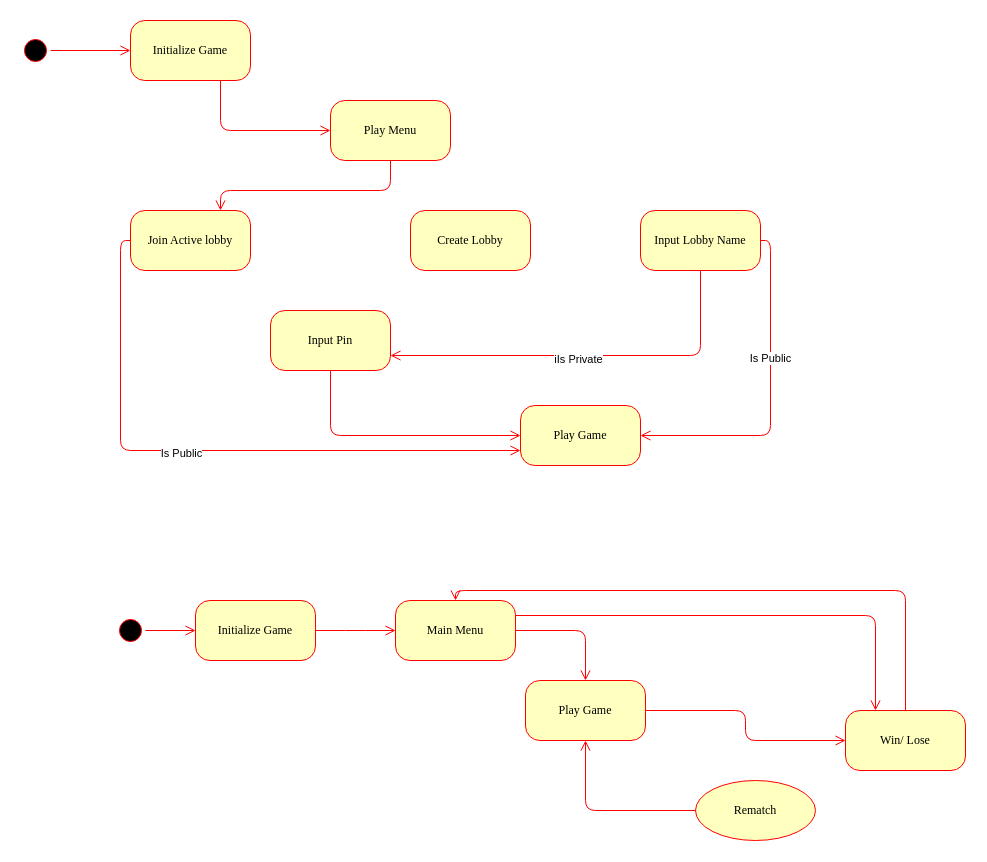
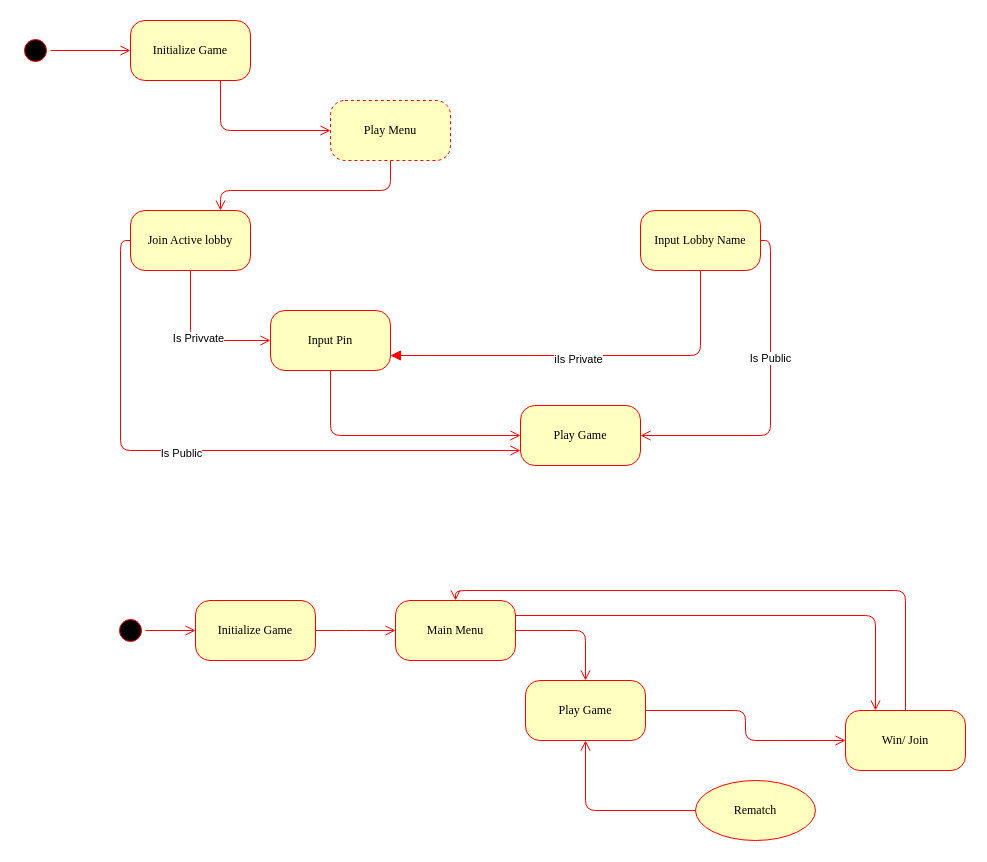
- <mxCell id="14" value="Play Menu" style="rounded=1;whiteSpace=wrap;html=1;arcSize=24;fillColor=#ffffc0;strokeColor=#ff0000;shadow=0;comic=0;labelBackgroundColor=none;fontFamily=Verdana;fontSize=12;fontColor=#000000;align=center;" vertex="1" parent="1"><mxGeometry x="330" y="100" width="120" height="60" as="geometry" /></mxCell>
+ <mxCell id="14" value="Play Menu" style="rounded=1;whiteSpace=wrap;html=1;arcSize=24;fillColor=#ffffc0;strokeColor=#ff0000;shadow=0;comic=0;labelBackgroundColor=none;fontFamily=Verdana;fontSize=12;fontColor=#000000;align=center;dashed=1;" vertex="1" parent="1"><mxGeometry x="330" y="100" width="120" height="60" as="geometry" /></mxCell>
- <mxCell id="16" value="Create Lobby" style="rounded=1;whiteSpace=wrap;html=1;arcSize=24;fillColor=#ffffc0;strokeColor=#ff0000;shadow=0;comic=0;labelBackgroundColor=none;fontFamily=Verdana;fontSize=12;fontColor=#000000;align=center;" vertex="1" parent="1"><mxGeometry x="410" y="210" width="120" height="60" as="geometry" /></mxCell>
+ <mxCell id="20" style="edgeStyle=orthogonalEdgeStyle;html=1;labelBackgroundColor=none;endArrow=open;endSize=8;strokeColor=#ff0000;fontFamily=Verdana;fontSize=12;align=left;exitX=0.5;exitY=1;exitDx=0;exitDy=0;entryX=0;entryY=0.5;entryDx=0;entryDy=0;" edge="1" parent="1" source="12" target="15"><mxGeometry relative="1" as="geometry"><mxPoint x="179.73" y="305" as="sourcePoint" /><mxPoint x="199.73" y="385" as="targetPoint" /></mxGeometry></mxCell>
+ <mxCell id="21" value="Is Privvate" style="edgeLabel;html=1;align=center;verticalAlign=middle;resizable=0;points=[];" vertex="1" connectable="0" parent="20"><mxGeometry x="0.025" y="3" relative="1" as="geometry"><mxPoint as="offset" /></mxGeometry></mxCell>
- <mxCell id="30" style="edgeStyle=orthogonalEdgeStyle;html=1;labelBackgroundColor=none;endArrow=open;endSize=8;strokeColor=#ff0000;fontFamily=Verdana;fontSize=12;align=left;exitX=0.5;exitY=1;exitDx=0;exitDy=0;entryX=1;entryY=0.75;entryDx=0;entryDy=0;" edge="1" parent="1" source="22" target="15"><mxGeometry relative="1" as="geometry"><mxPoint x="680" y="308" as="sourcePoint" /><mxPoint x="560" y="503" as="targetPoint" /></mxGeometry></mxCell>
+ <mxCell id="30" style="edgeStyle=orthogonalEdgeStyle;html=1;labelBackgroundColor=none;endArrow=block;endSize=8;strokeColor=#ff0000;fontFamily=Verdana;fontSize=12;align=left;exitX=0.5;exitY=1;exitDx=0;exitDy=0;entryX=1;entryY=0.75;entryDx=0;entryDy=0;" edge="1" parent="1" source="22" target="15"><mxGeometry relative="1" as="geometry"><mxPoint x="680" y="308" as="sourcePoint" /><mxPoint x="560" y="503" as="targetPoint" /></mxGeometry></mxCell>
- <mxCell id="5" value="Win/ Lose" style="rounded=1;whiteSpace=wrap;html=1;arcSize=24;fillColor=#ffffc0;strokeColor=#ff0000;shadow=0;comic=0;labelBackgroundColor=none;fontFamily=Verdana;fontSize=12;fontColor=#000000;align=center;" vertex="1" parent="1"><mxGeometry x="845" y="710" width="120" height="60" as="geometry" /></mxCell>
+ <mxCell id="5" value="Win/ Join" style="rounded=1;whiteSpace=wrap;html=1;arcSize=24;fillColor=#ffffc0;strokeColor=#ff0000;shadow=0;comic=0;labelBackgroundColor=none;fontFamily=Verdana;fontSize=12;fontColor=#000000;align=center;" vertex="1" parent="1"><mxGeometry x="845" y="710" width="120" height="60" as="geometry" /></mxCell>
